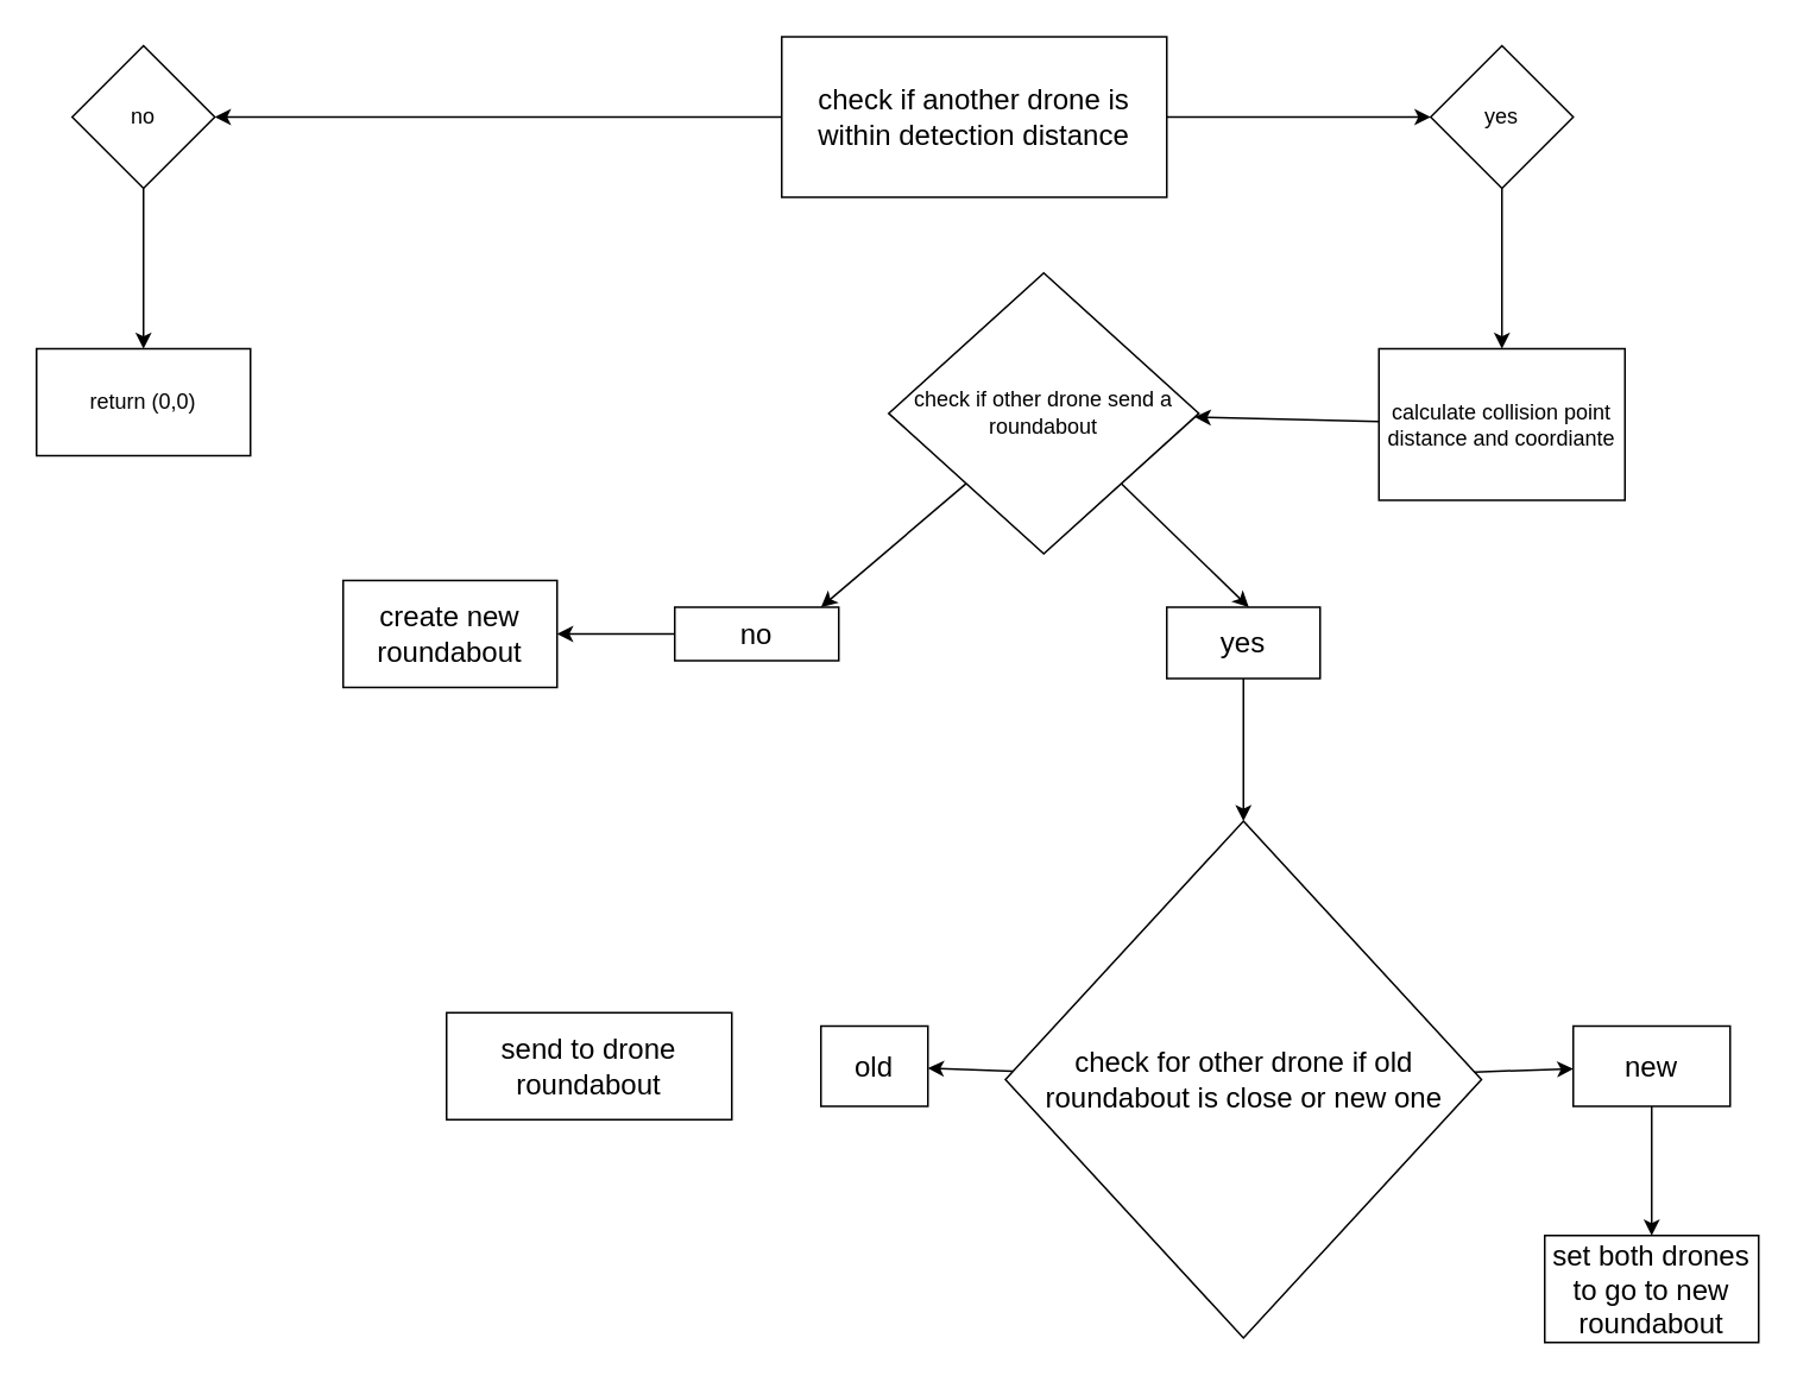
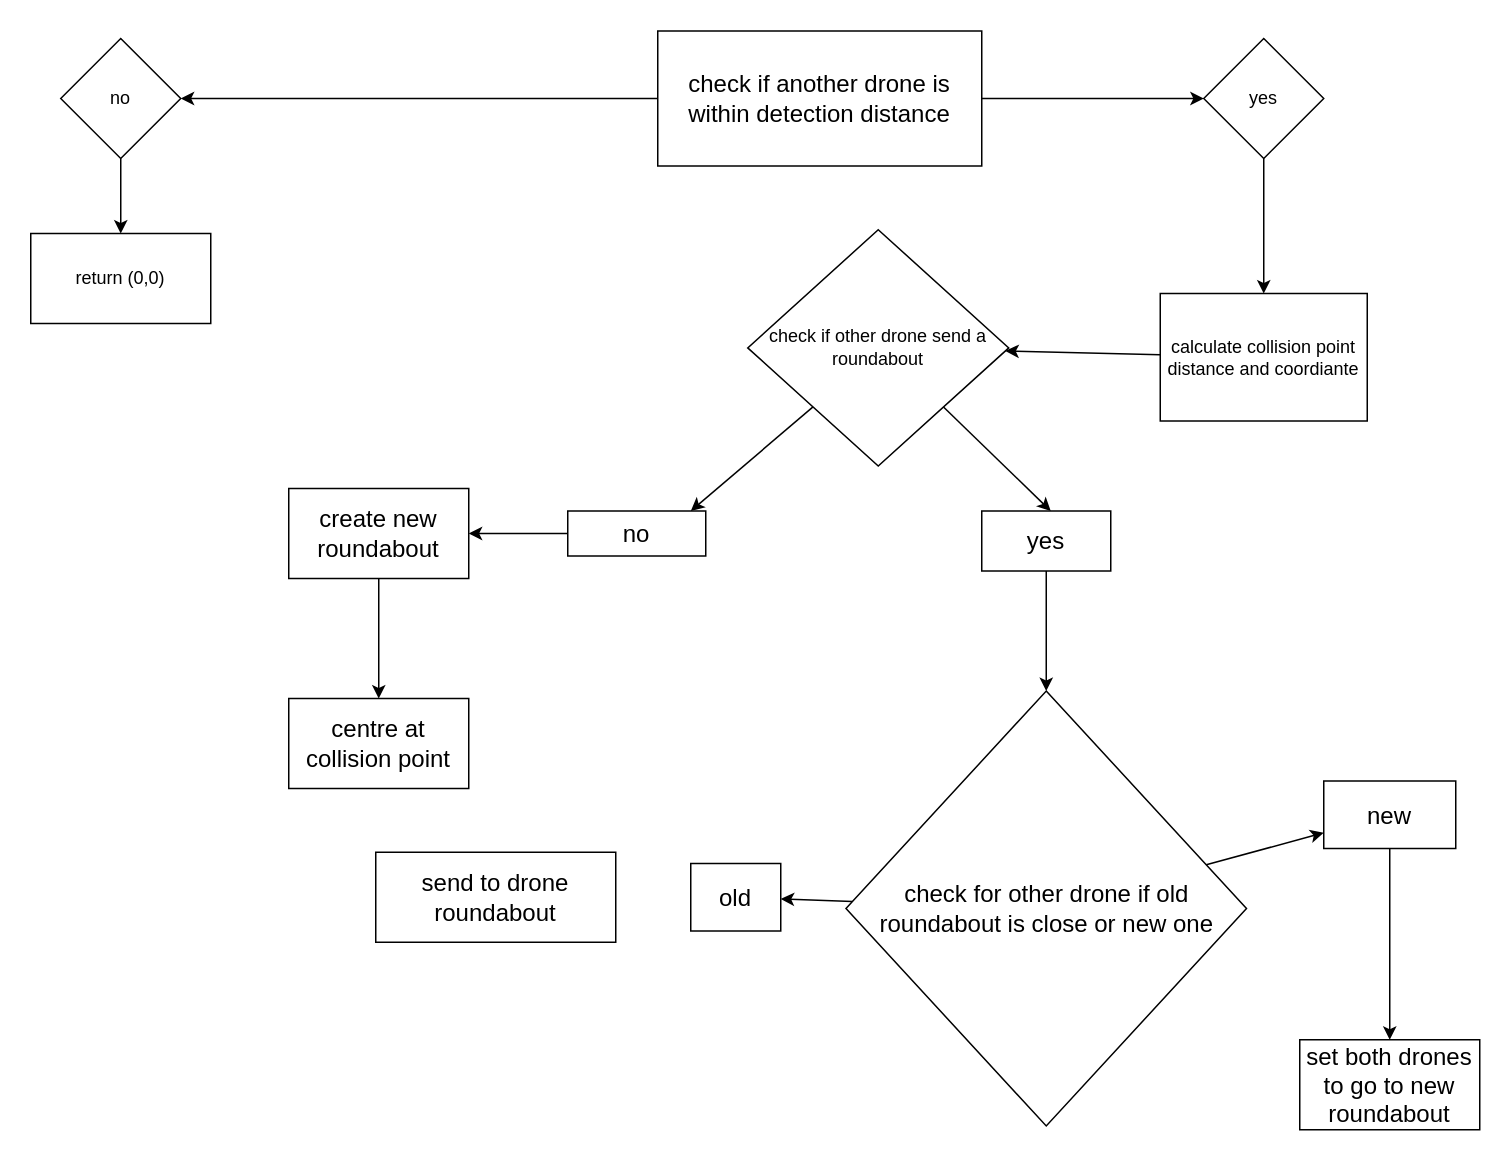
- <mxCell id="9" value="return (0,0)" style="whiteSpace=wrap;html=1;" vertex="1" parent="1"><mxGeometry x="20" y="195" width="120" height="60" as="geometry" /></mxCell>
+ <mxCell id="9" value="return (0,0)" style="whiteSpace=wrap;html=1;" vertex="1" parent="1"><mxGeometry x="20" y="155" width="120" height="60" as="geometry" /></mxCell>
+ <mxCell id="19" value="" style="edgeStyle=none;html=1;fontSize=16;" edge="1" parent="1" source="20" target="21"><mxGeometry relative="1" as="geometry" /></mxCell>
+ <mxCell id="21" value="centre at collision point" style="whiteSpace=wrap;html=1;fontSize=16;" vertex="1" parent="1"><mxGeometry x="192" y="465" width="120" height="60" as="geometry" /></mxCell>
- <mxCell id="27" value="new" style="whiteSpace=wrap;html=1;fontSize=16;" vertex="1" parent="1"><mxGeometry x="882" y="575" width="88" height="45" as="geometry" /></mxCell>
+ <mxCell id="27" value="new" style="whiteSpace=wrap;html=1;fontSize=16;" vertex="1" parent="1"><mxGeometry x="882" y="520" width="88" height="45" as="geometry" /></mxCell>
